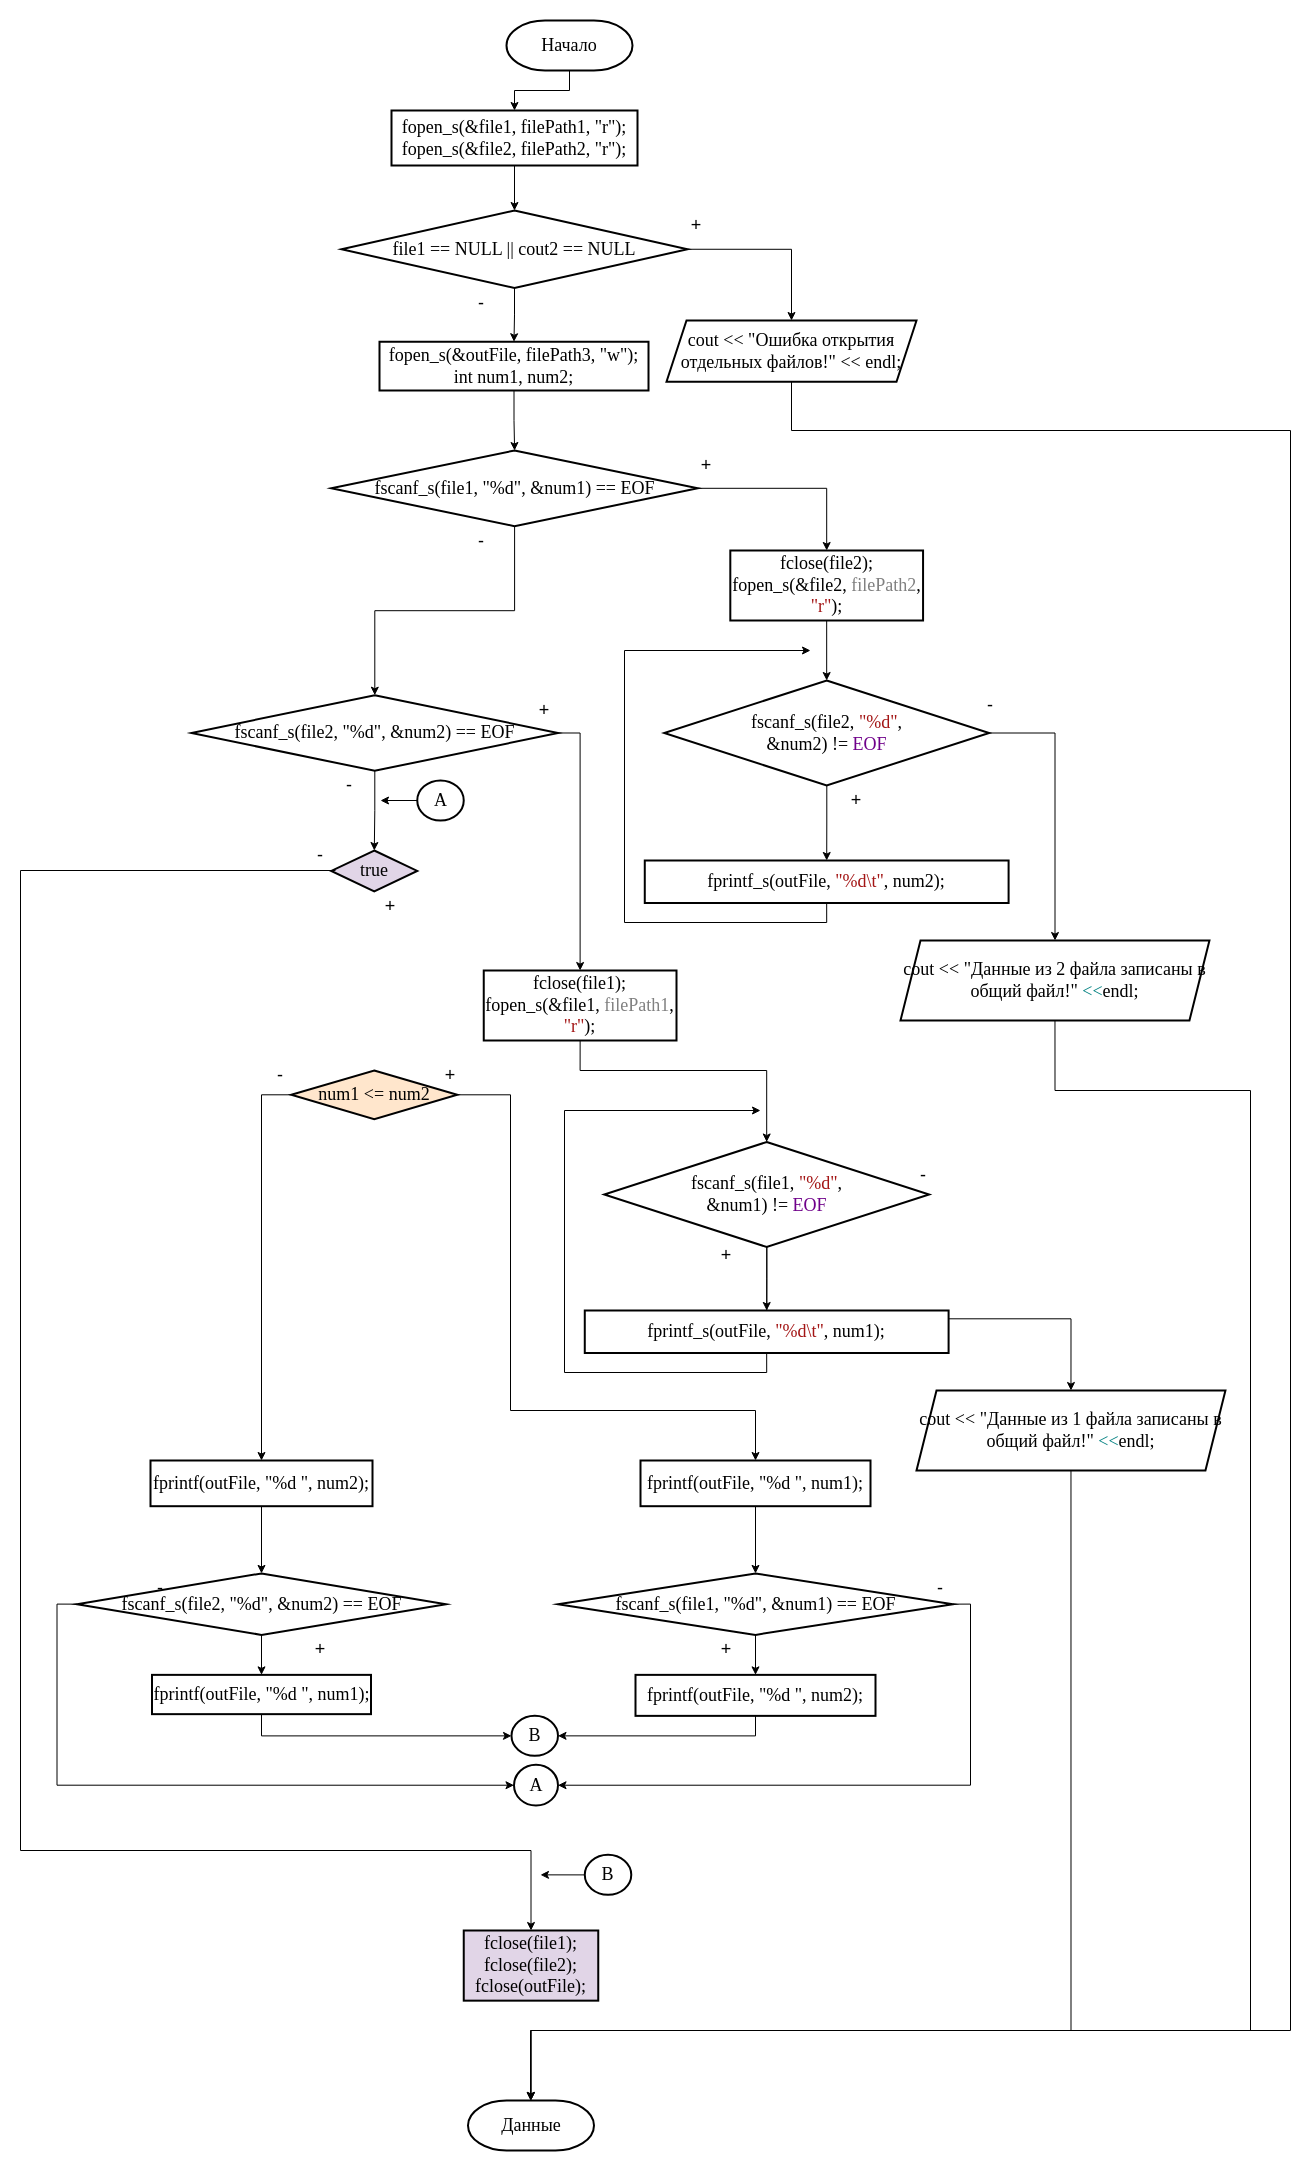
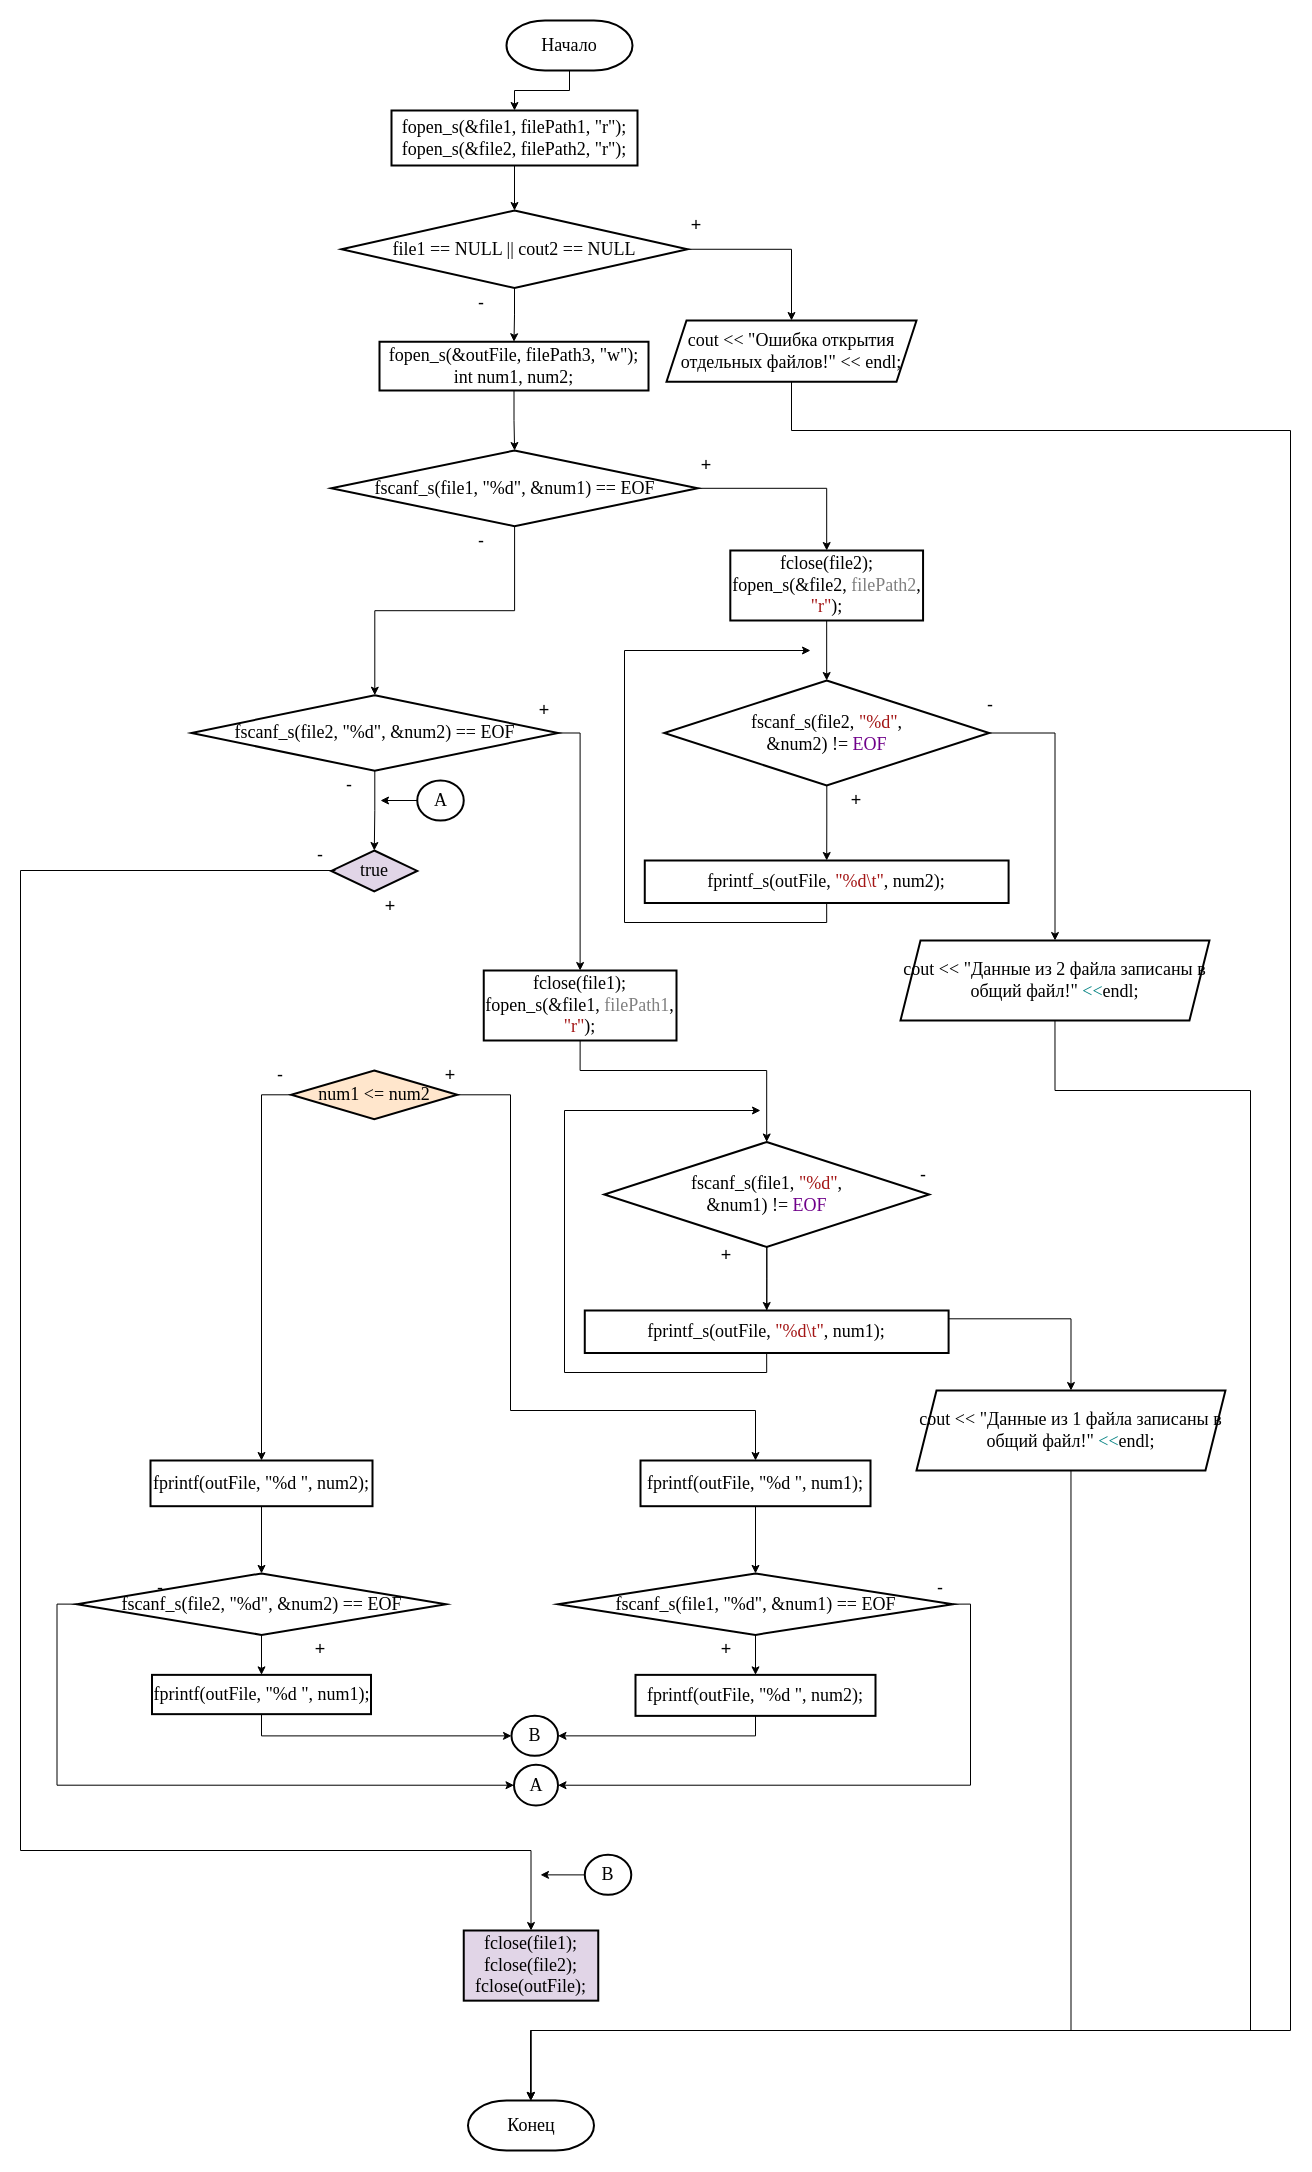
- <mxCell id="4" value="Данные" style="strokeWidth=2;html=1;shape=mxgraph.flowchart.terminator;whiteSpace=wrap;fontFamily=Times New Roman;fontSize=18;" parent="1" vertex="1"><mxGeometry x="467.5" y="2100" width="126" height="50" as="geometry" /></mxCell>
+ <mxCell id="4" value="Конец" style="strokeWidth=2;html=1;shape=mxgraph.flowchart.terminator;whiteSpace=wrap;fontFamily=Times New Roman;fontSize=18;" parent="1" vertex="1"><mxGeometry x="467.5" y="2100" width="126" height="50" as="geometry" /></mxCell>
